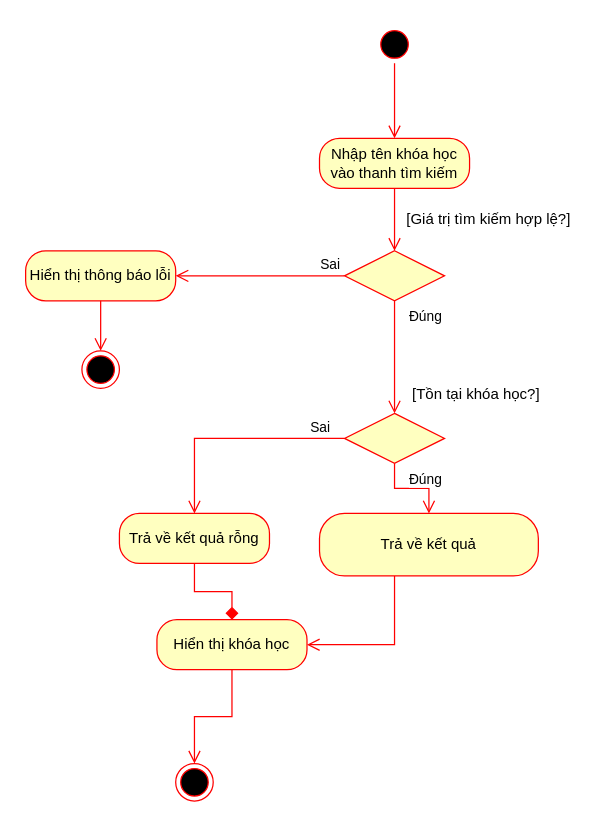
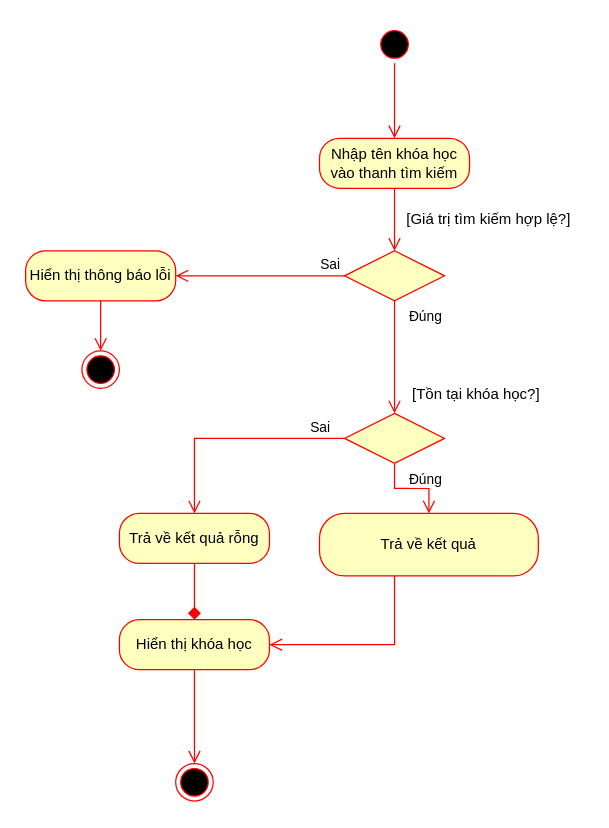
- <mxCell id="12" value="Hiển thị khóa học" style="rounded=1;whiteSpace=wrap;html=1;arcSize=40;fontColor=#000000;fillColor=#ffffc0;strokeColor=#ff0000;" parent="1" vertex="1"><mxGeometry x="125" y="495" width="120" height="40" as="geometry" /></mxCell>
+ <mxCell id="12" value="Hiển thị khóa học" style="rounded=1;whiteSpace=wrap;html=1;arcSize=40;fontColor=#000000;fillColor=#ffffc0;strokeColor=#ff0000;" parent="1" vertex="1"><mxGeometry x="95" y="495" width="120" height="40" as="geometry" /></mxCell>
